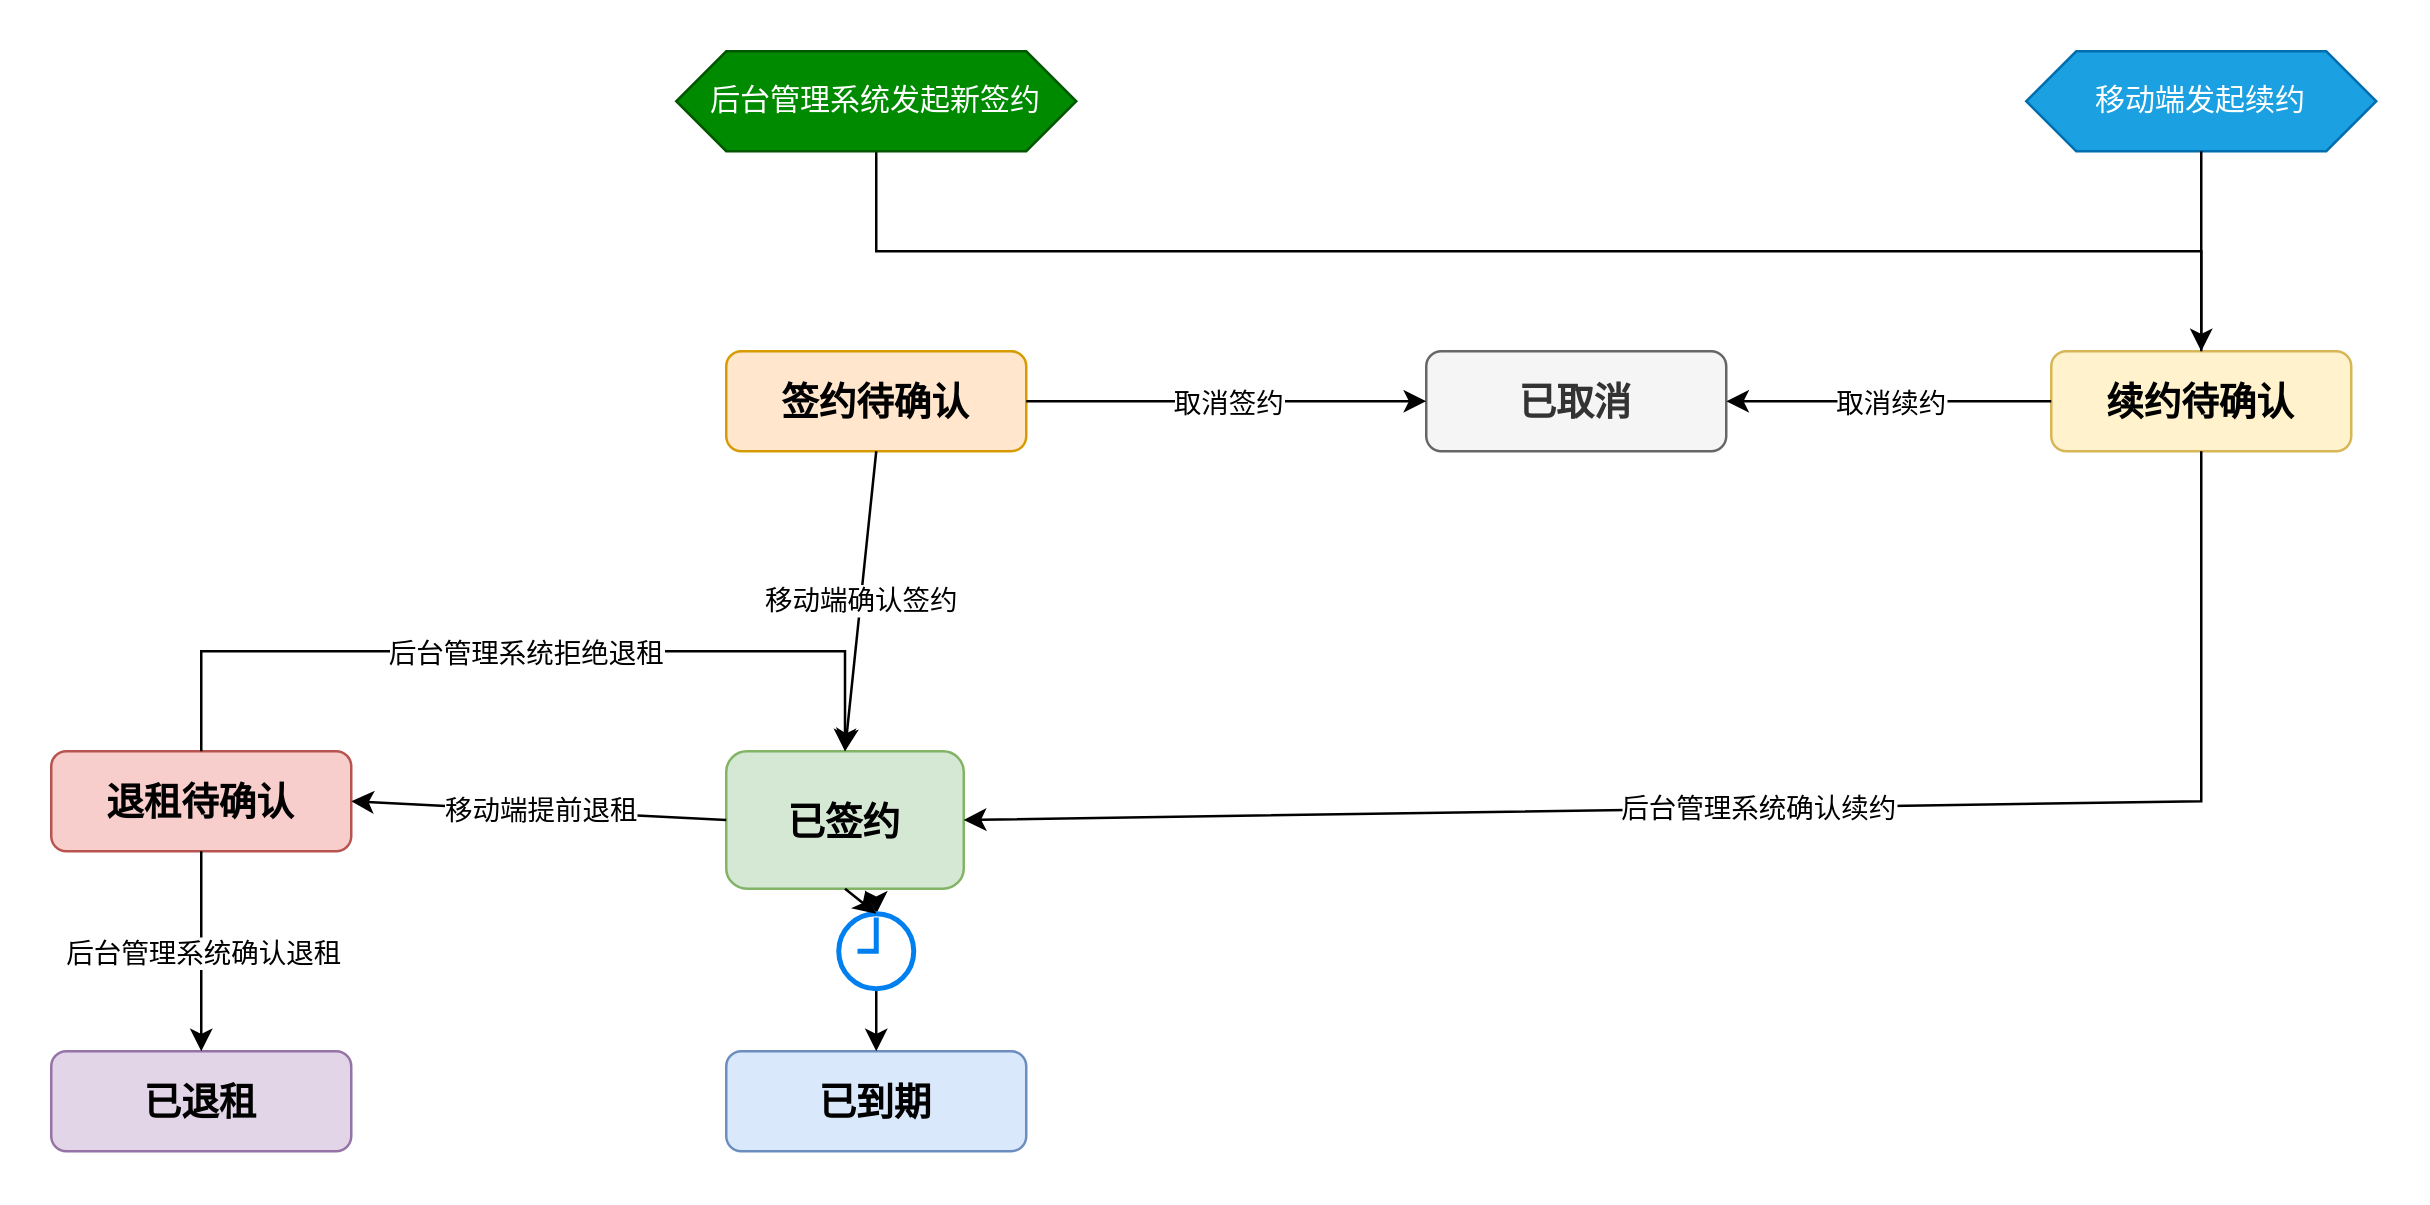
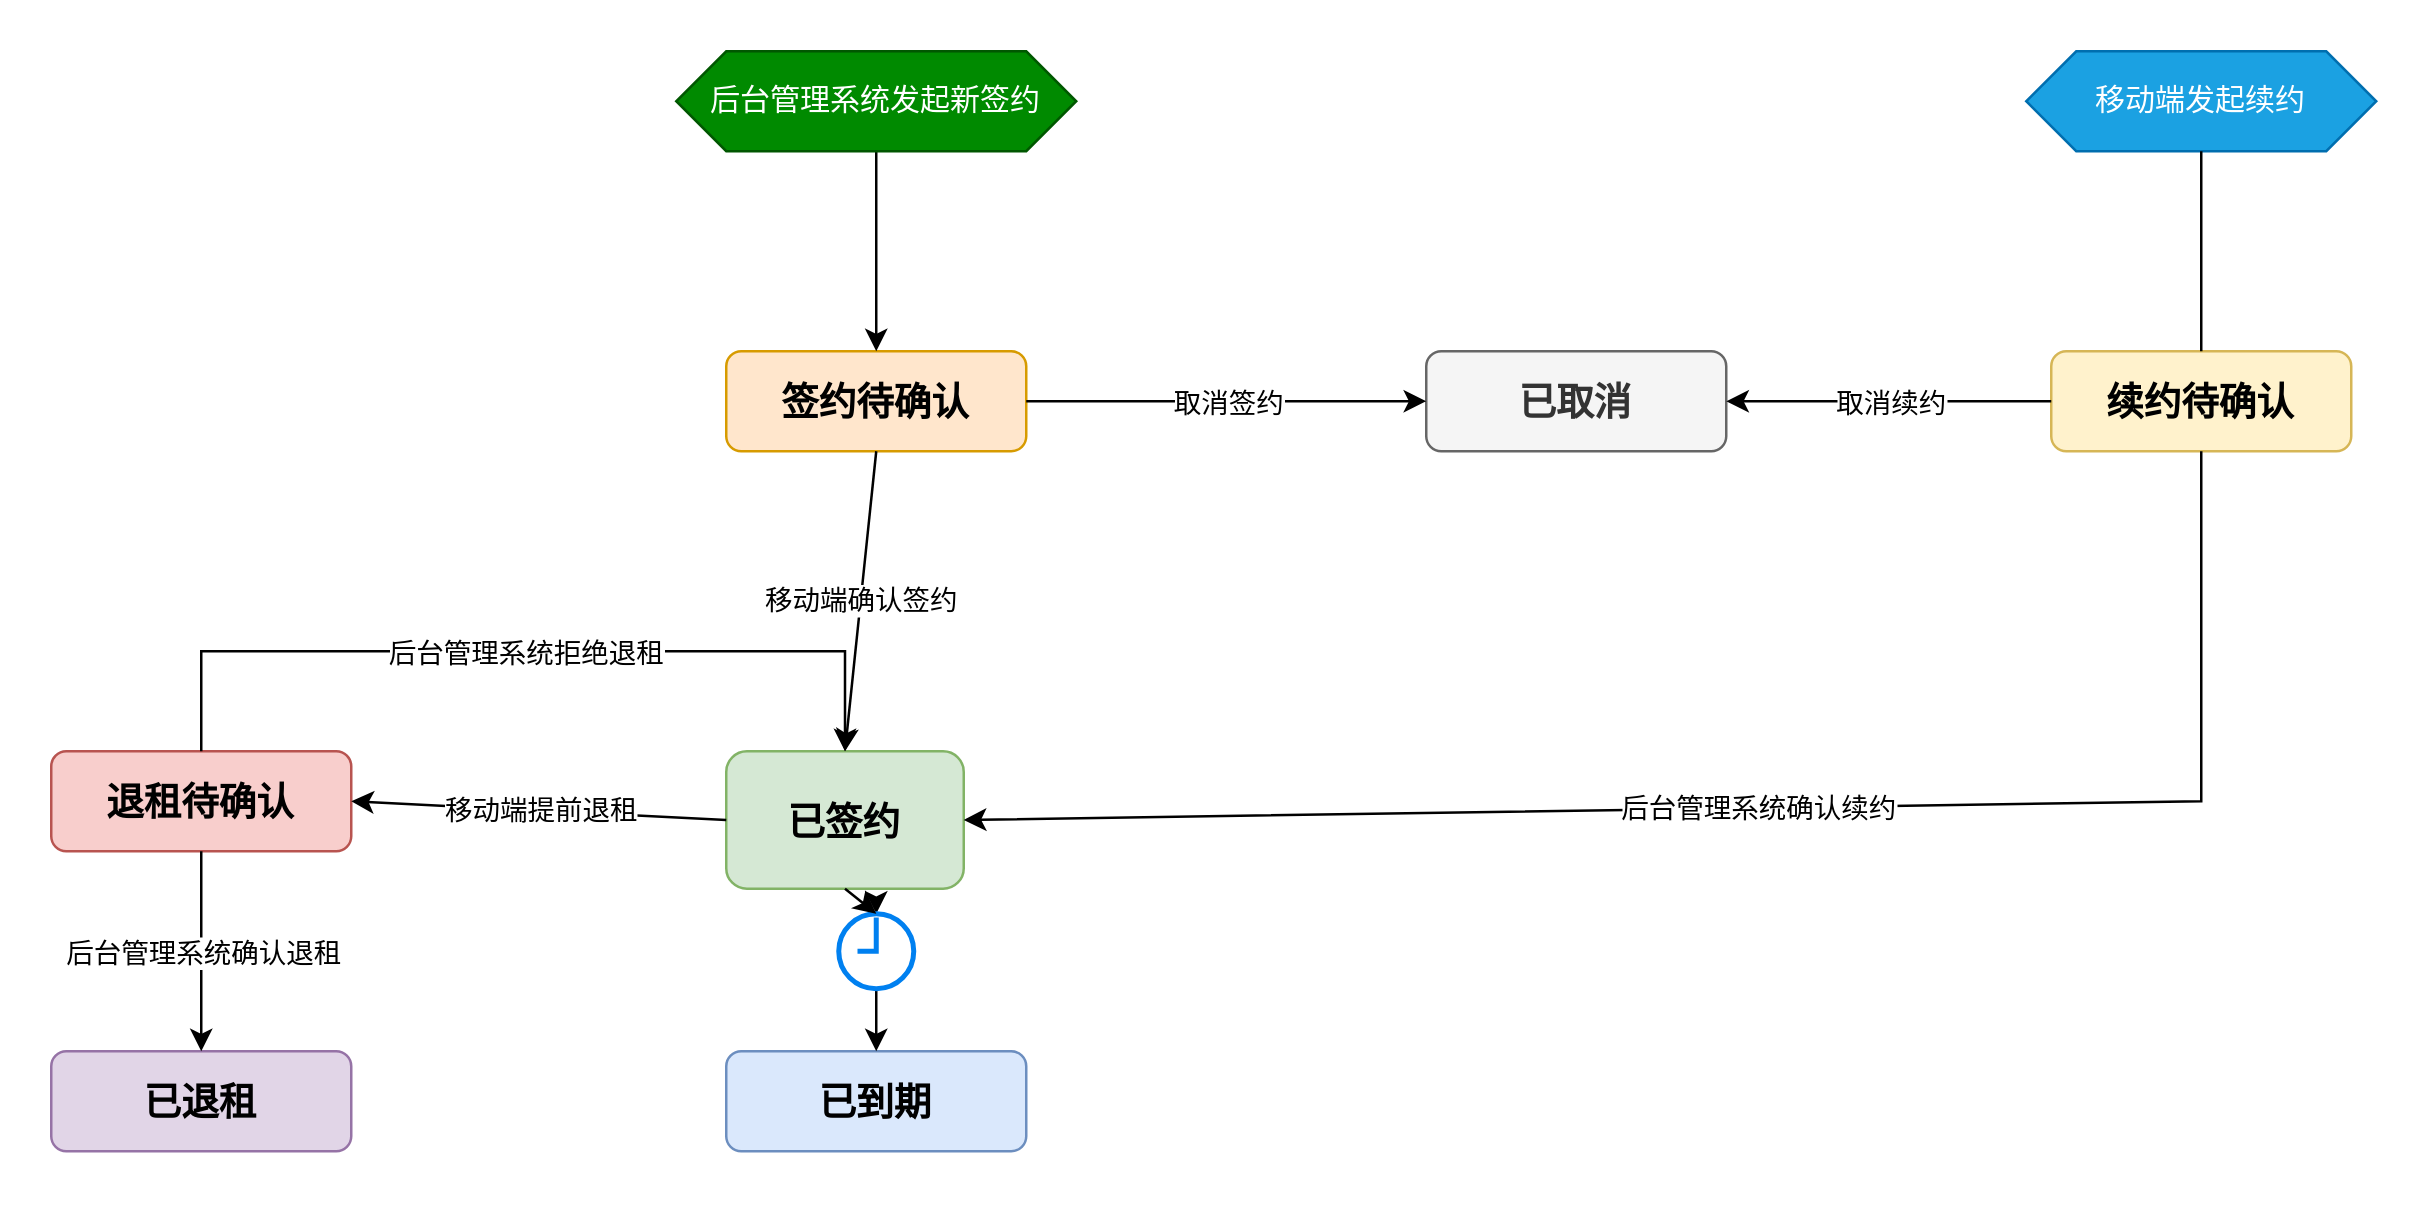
- <mxCell id="9" style="edgeStyle=orthogonalEdgeStyle;rounded=0;orthogonalLoop=1;jettySize=auto;html=1;exitX=0.5;exitY=1;exitDx=0;exitDy=0;" edge="1" parent="1" source="10" target="7"><mxGeometry relative="1" as="geometry" /></mxCell>
+ <mxCell id="9" style="edgeStyle=orthogonalEdgeStyle;rounded=0;orthogonalLoop=1;jettySize=auto;html=1;exitX=0.5;exitY=1;exitDx=0;exitDy=0;entryX=0.5;entryY=0;entryDx=0;entryDy=0;" edge="1" parent="1" source="10" target="2"><mxGeometry relative="1" as="geometry" /></mxCell>
